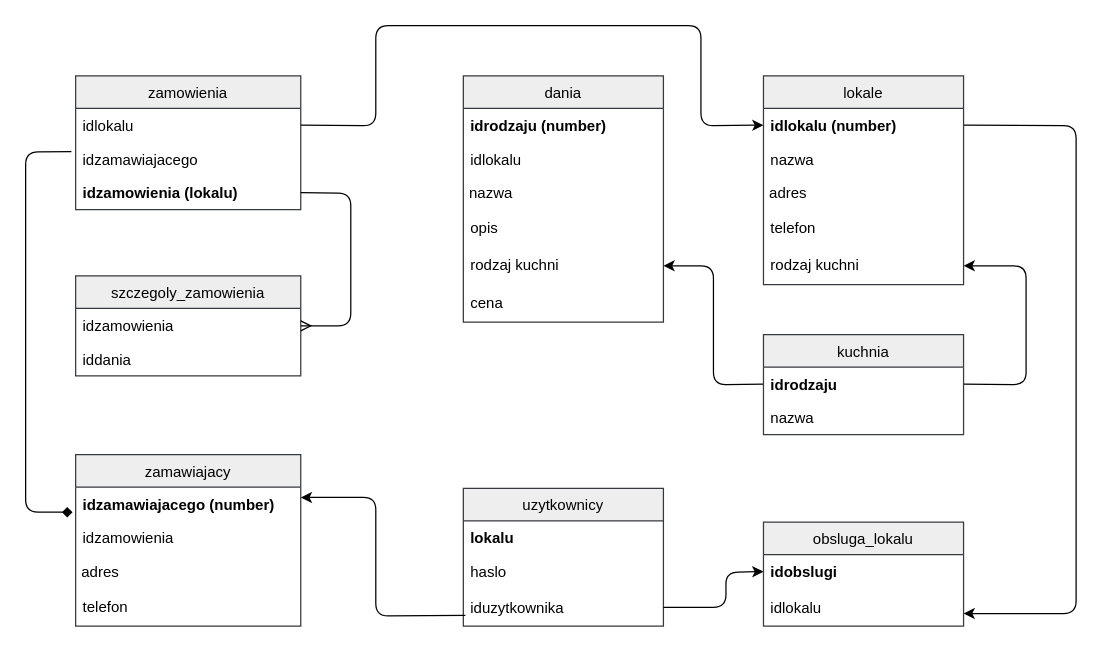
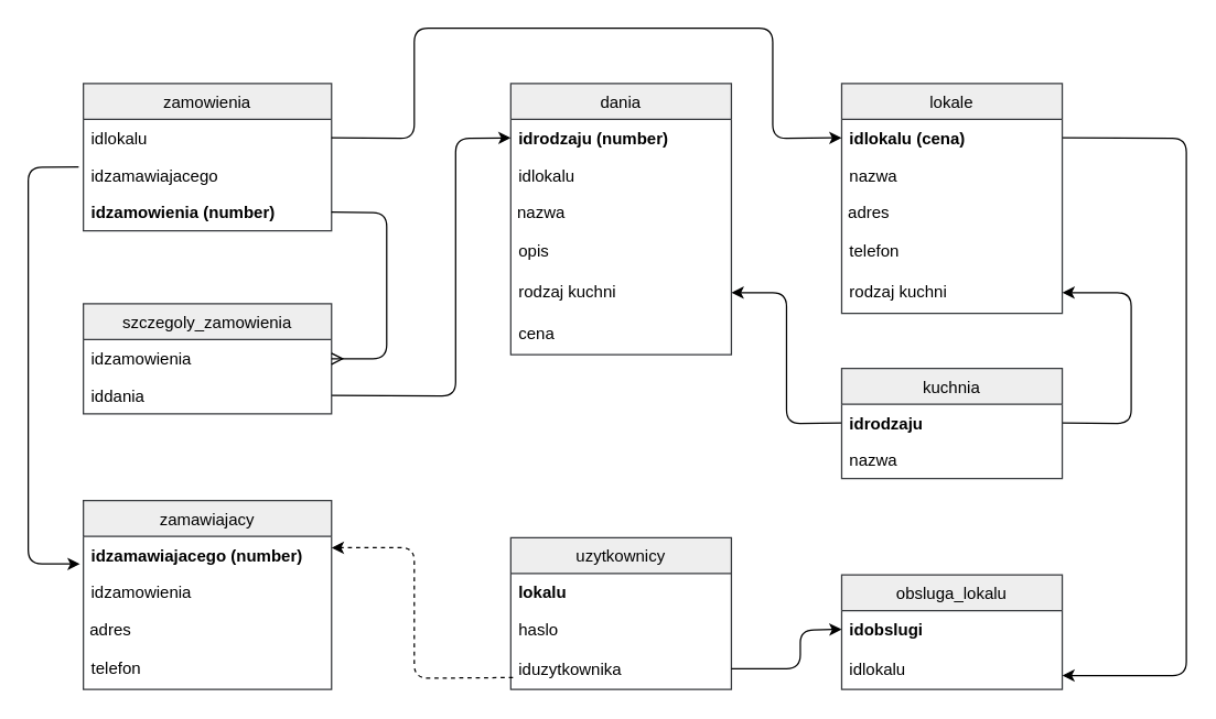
- <mxCell id="14" value="idlokalu (number)" style="text;strokeColor=none;fillColor=none;align=left;verticalAlign=middle;spacingLeft=6;spacingRight=4;overflow=hidden;rotatable=0;points=[[0,0.5],[1,0.5]];portConstraint=eastwest;fontStyle=1;spacing=0;" parent="13" vertex="1"><mxGeometry y="26" width="160" height="27" as="geometry" /></mxCell>
+ <mxCell id="14" value="idlokalu (cena)" style="text;strokeColor=none;fillColor=none;align=left;verticalAlign=middle;spacingLeft=6;spacingRight=4;overflow=hidden;rotatable=0;points=[[0,0.5],[1,0.5]];portConstraint=eastwest;fontStyle=1;spacing=0;" parent="13" vertex="1"><mxGeometry y="26" width="160" height="27" as="geometry" /></mxCell>
- <mxCell id="26" value="idzamowienia (lokalu)" style="text;strokeColor=none;fillColor=none;align=left;verticalAlign=middle;spacingLeft=6;spacingRight=4;overflow=hidden;rotatable=0;points=[[0,0.5],[1,0.5]];portConstraint=eastwest;fontStyle=1;spacing=0;" parent="23" vertex="1"><mxGeometry y="80" width="180" height="27" as="geometry" /></mxCell>
+ <mxCell id="26" value="idzamowienia (number)" style="text;strokeColor=none;fillColor=none;align=left;verticalAlign=middle;spacingLeft=6;spacingRight=4;overflow=hidden;rotatable=0;points=[[0,0.5],[1,0.5]];portConstraint=eastwest;fontStyle=1;spacing=0;" parent="23" vertex="1"><mxGeometry y="80" width="180" height="27" as="geometry" /></mxCell>
+ <mxCell id="5" value="" style="endArrow=classic;html=1;exitX=1;exitY=0.5;exitDx=0;exitDy=0;entryX=0;entryY=0.5;entryDx=0;entryDy=0;" parent="1" source="43" target="7" edge="1"><mxGeometry width="50" height="50" relative="1" as="geometry"><mxPoint x="440" y="300" as="sourcePoint" /><mxPoint x="490" y="250" as="targetPoint" /><Array as="points"><mxPoint x="330" y="287" /><mxPoint x="330" y="100" /></Array></mxGeometry></mxCell>
- <mxCell id="22" value="" style="endArrow=diamond;html=1;exitX=-0.019;exitY=0.284;exitDx=0;exitDy=0;entryX=-0.014;entryY=0.741;entryDx=0;entryDy=0;exitPerimeter=0;entryPerimeter=0;" parent="1" source="25" target="28" edge="1"><mxGeometry width="50" height="50" relative="1" as="geometry"><mxPoint x="430" y="310" as="sourcePoint" /><mxPoint x="480" y="260" as="targetPoint" /><Array as="points"><mxPoint x="20" y="121" /><mxPoint x="20" y="409" /></Array></mxGeometry></mxCell>
+ <mxCell id="22" value="" style="endArrow=classic;html=1;exitX=-0.019;exitY=0.284;exitDx=0;exitDy=0;entryX=-0.014;entryY=0.741;entryDx=0;entryDy=0;exitPerimeter=0;entryPerimeter=0;" parent="1" source="25" target="28" edge="1"><mxGeometry width="50" height="50" relative="1" as="geometry"><mxPoint x="430" y="310" as="sourcePoint" /><mxPoint x="480" y="260" as="targetPoint" /><Array as="points"><mxPoint x="20" y="121" /><mxPoint x="20" y="409" /></Array></mxGeometry></mxCell>
- <mxCell id="36" value="" style="endArrow=classic;html=1;exitX=0.01;exitY=0.717;exitDx=0;exitDy=0;exitPerimeter=0;entryX=1;entryY=0.25;entryDx=0;entryDy=0;" parent="1" source="35" target="27" edge="1"><mxGeometry width="50" height="50" relative="1" as="geometry"><mxPoint x="430" y="320" as="sourcePoint" /><mxPoint x="480" y="270" as="targetPoint" /><Array as="points"><mxPoint x="300" y="492" /><mxPoint x="300" y="397" /></Array></mxGeometry></mxCell>
+ <mxCell id="36" value="" style="endArrow=classic;html=1;exitX=0.01;exitY=0.717;exitDx=0;exitDy=0;exitPerimeter=0;entryX=1;entryY=0.25;entryDx=0;entryDy=0;dashed=1;" parent="1" source="35" target="27" edge="1"><mxGeometry width="50" height="50" relative="1" as="geometry"><mxPoint x="430" y="320" as="sourcePoint" /><mxPoint x="480" y="270" as="targetPoint" /><Array as="points"><mxPoint x="300" y="492" /><mxPoint x="300" y="397" /></Array></mxGeometry></mxCell>
